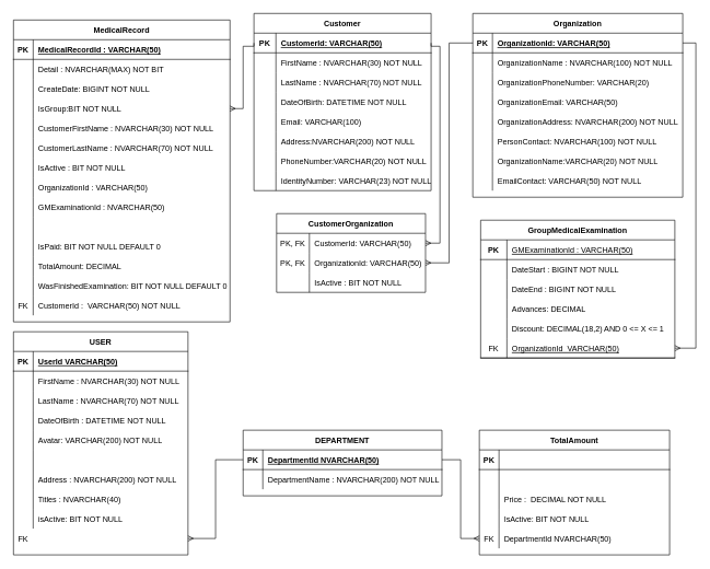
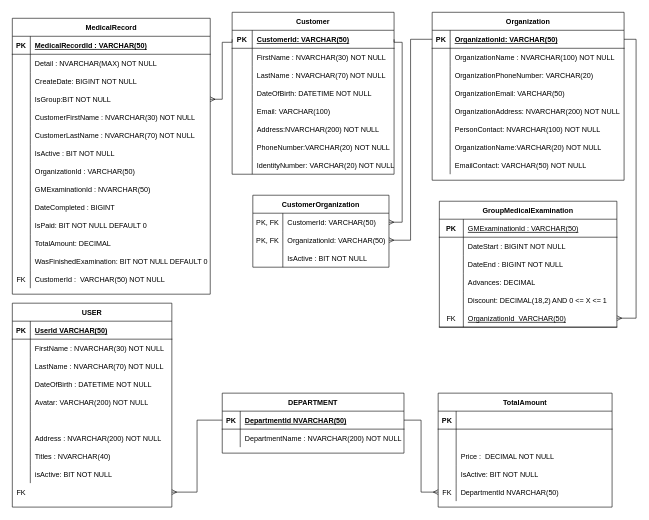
- <mxCell id="68" value="Detail : NVARCHAR(MAX) NOT BIT" style="shape=partialRectangle;connectable=0;fillColor=none;top=0;left=0;bottom=0;right=0;align=left;spacingLeft=6;overflow=hidden;" parent="66" vertex="1"><mxGeometry x="30" width="300" height="30" as="geometry" /></mxCell>
+ <mxCell id="68" value="Detail : NVARCHAR(MAX) NOT NULL" style="shape=partialRectangle;connectable=0;fillColor=none;top=0;left=0;bottom=0;right=0;align=left;spacingLeft=6;overflow=hidden;" parent="66" vertex="1"><mxGeometry x="30" width="300" height="30" as="geometry" /></mxCell>
- <mxCell id="61" value="IdentityNumber: VARCHAR(23) NOT NULL" style="shape=partialRectangle;connectable=0;fillColor=none;top=0;left=0;bottom=0;right=0;align=left;spacingLeft=6;overflow=hidden;" parent="59" vertex="1"><mxGeometry x="33.5" width="236.5" height="30" as="geometry" /></mxCell>
+ <mxCell id="61" value="IdentityNumber: VARCHAR(20) NOT NULL" style="shape=partialRectangle;connectable=0;fillColor=none;top=0;left=0;bottom=0;right=0;align=left;spacingLeft=6;overflow=hidden;" parent="59" vertex="1"><mxGeometry x="33.5" width="236.5" height="30" as="geometry" /></mxCell>
+ <mxCell id="92" value="DateCompleted : BIGINT" style="shape=partialRectangle;connectable=0;fillColor=none;top=0;left=0;bottom=0;right=0;align=left;spacingLeft=6;overflow=hidden;" parent="90" vertex="1"><mxGeometry x="30" width="300" height="30" as="geometry" /></mxCell>
